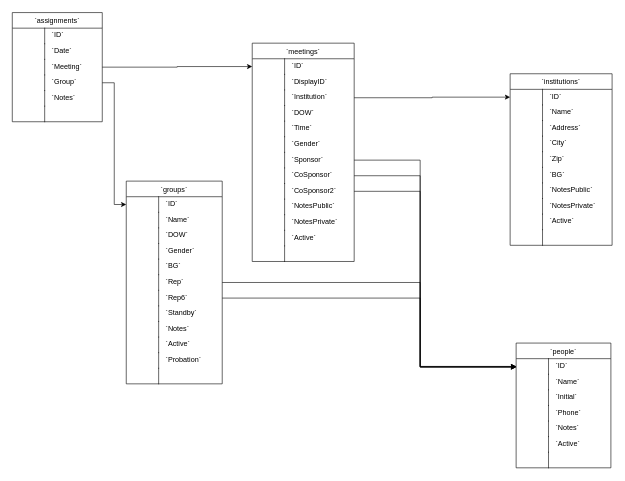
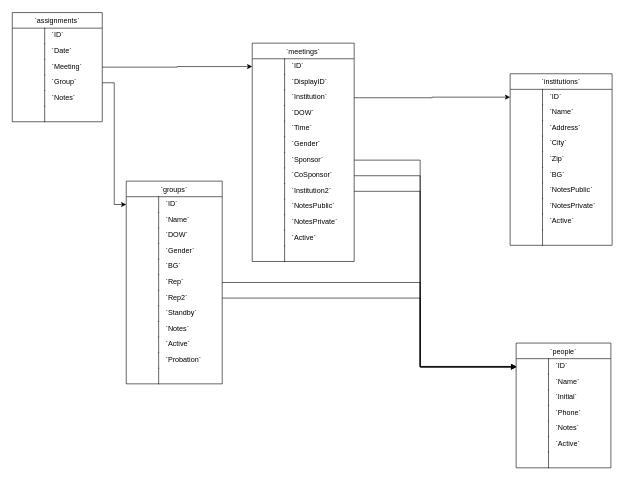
- <mxCell id="78" value="`CoSponsor2`" style="shape=partialRectangle;top=0;left=0;right=0;bottom=0;align=left;verticalAlign=top;spacingTop=-2;fillColor=none;spacingLeft=64;spacingRight=4;overflow=hidden;rotatable=0;points=[[0,0.5],[1,0.5]];portConstraint=eastwest;dropTarget=0;" vertex="1" parent="61"><mxGeometry y="234" width="170" height="26" as="geometry" /></mxCell>
+ <mxCell id="78" value="`Institution2`" style="shape=partialRectangle;top=0;left=0;right=0;bottom=0;align=left;verticalAlign=top;spacingTop=-2;fillColor=none;spacingLeft=64;spacingRight=4;overflow=hidden;rotatable=0;points=[[0,0.5],[1,0.5]];portConstraint=eastwest;dropTarget=0;" vertex="1" parent="61"><mxGeometry y="234" width="170" height="26" as="geometry" /></mxCell>
- <mxCell id="28" value="`Rep6`" style="shape=partialRectangle;top=0;left=0;right=0;bottom=0;align=left;verticalAlign=top;spacingTop=-2;fillColor=none;spacingLeft=64;spacingRight=4;overflow=hidden;rotatable=0;points=[[0,0.5],[1,0.5]];portConstraint=eastwest;dropTarget=0;" vertex="1" parent="15"><mxGeometry y="182" width="160" height="26" as="geometry" /></mxCell>
+ <mxCell id="28" value="`Rep2`" style="shape=partialRectangle;top=0;left=0;right=0;bottom=0;align=left;verticalAlign=top;spacingTop=-2;fillColor=none;spacingLeft=64;spacingRight=4;overflow=hidden;rotatable=0;points=[[0,0.5],[1,0.5]];portConstraint=eastwest;dropTarget=0;" vertex="1" parent="15"><mxGeometry y="182" width="160" height="26" as="geometry" /></mxCell>
